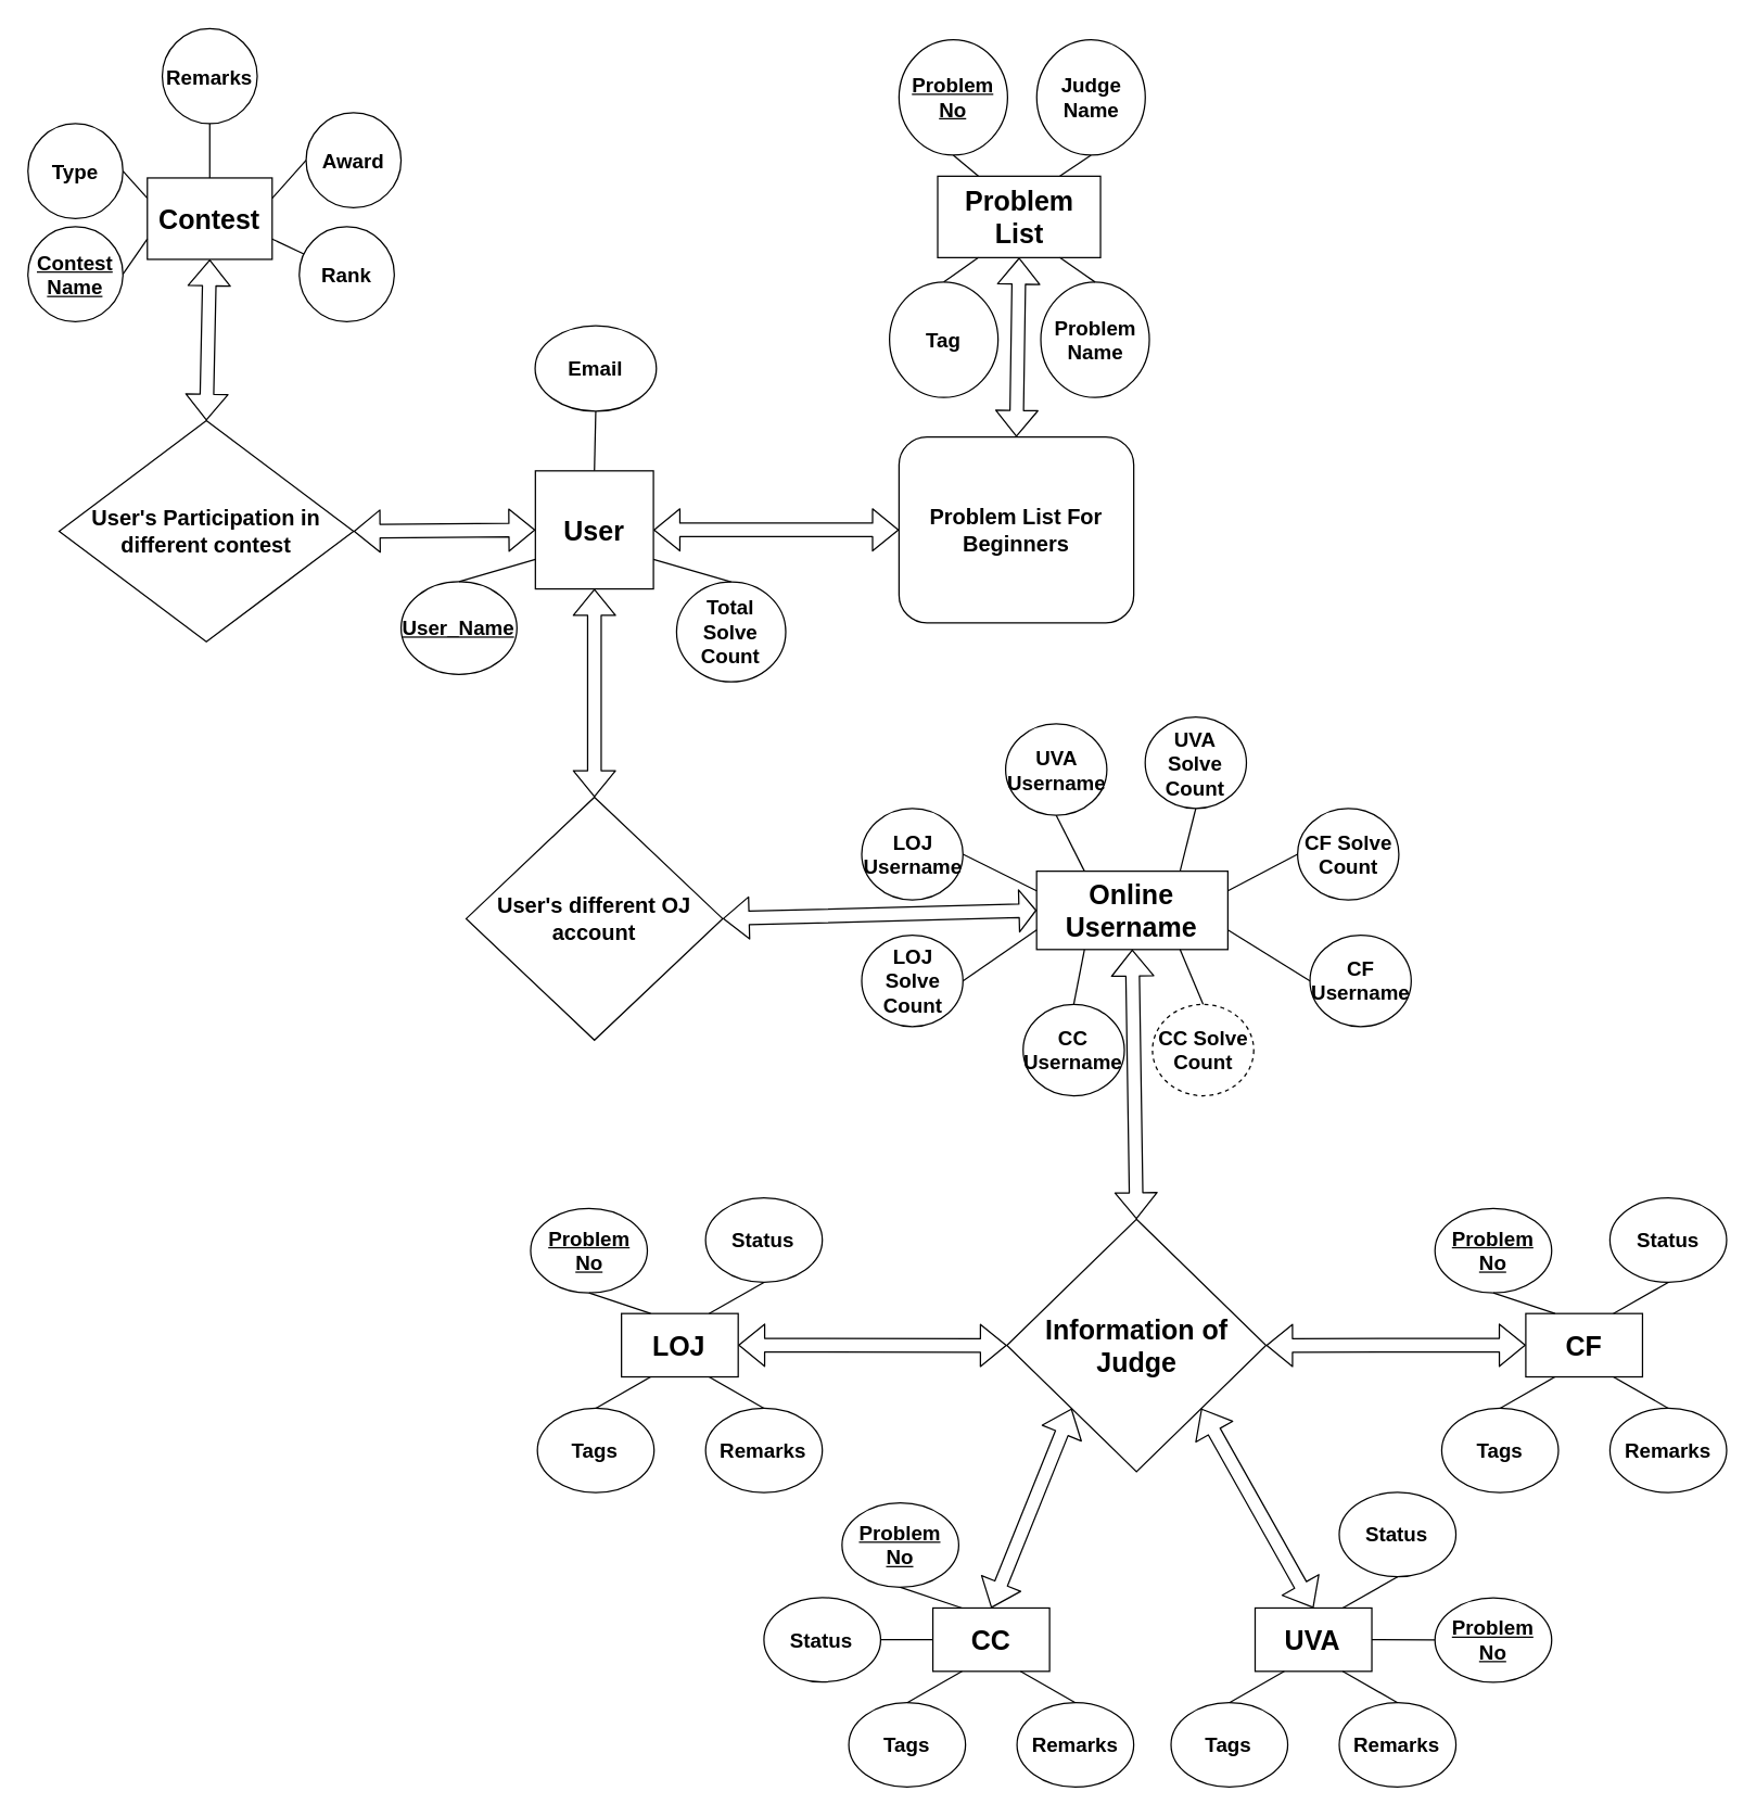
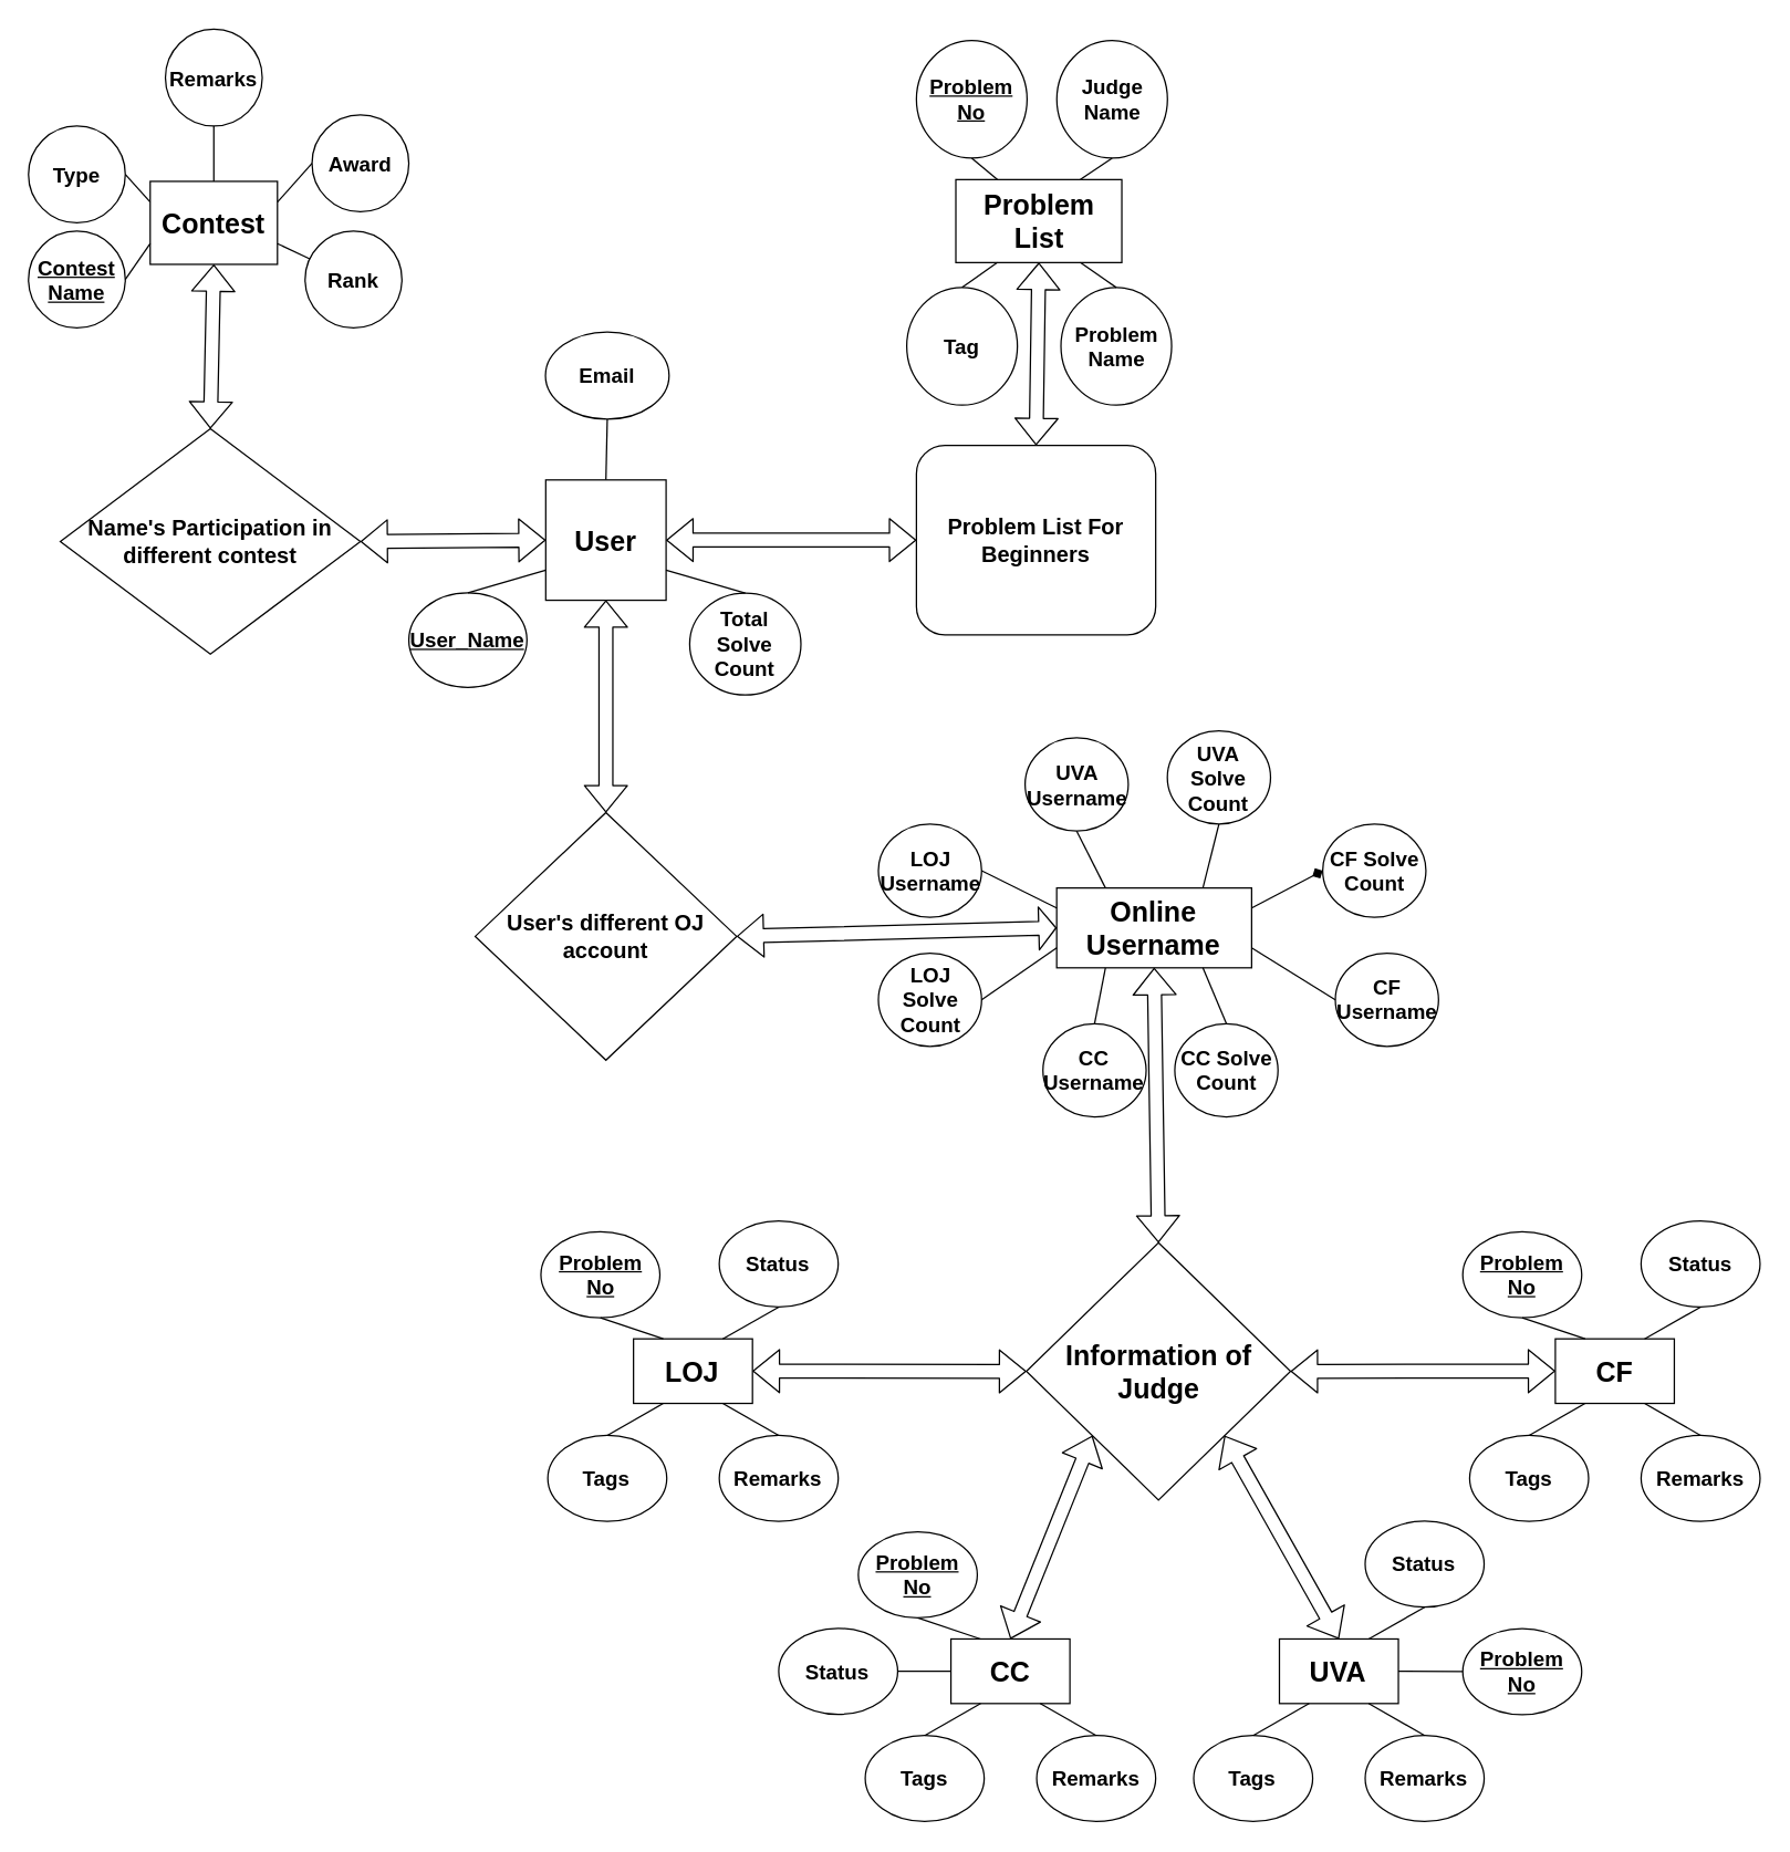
- <mxCell id="36" value="User's Participation in different contest" style="rhombus;whiteSpace=wrap;html=1;fontSize=16;fontStyle=1" vertex="1" parent="1"><mxGeometry x="43" y="309.5" width="217" height="163" as="geometry" /></mxCell>
+ <mxCell id="36" value="Name's Participation in different contest" style="rhombus;whiteSpace=wrap;html=1;fontSize=16;fontStyle=1" vertex="1" parent="1"><mxGeometry x="43" y="309.5" width="217" height="163" as="geometry" /></mxCell>
- <mxCell id="18" value="" style="endArrow=none;html=1;fontSize=15;entryX=0;entryY=0.5;entryDx=0;entryDy=0;exitX=1;exitY=0.25;exitDx=0;exitDy=0;" edge="1" parent="3" source="4" target="17"><mxGeometry width="50" height="50" relative="1" as="geometry"><mxPoint x="-170.374" y="411.766" as="sourcePoint" /><mxPoint x="-128.92" y="363.662" as="targetPoint" /></mxGeometry></mxCell>
+ <mxCell id="18" value="" style="endArrow=diamond;html=1;fontSize=15;entryX=0;entryY=0.5;entryDx=0;entryDy=0;exitX=1;exitY=0.25;exitDx=0;exitDy=0;" edge="1" parent="3" source="4" target="17"><mxGeometry width="50" height="50" relative="1" as="geometry"><mxPoint x="-170.374" y="411.766" as="sourcePoint" /><mxPoint x="-128.92" y="363.662" as="targetPoint" /></mxGeometry></mxCell>
- <mxCell id="7" value="CC Solve Count" style="ellipse;whiteSpace=wrap;html=1;fontSize=15;fontStyle=1;dashed=1;" vertex="1" parent="3"><mxGeometry x="214.314" y="211.655" width="74.616" height="67.345" as="geometry" /></mxCell>
+ <mxCell id="7" value="CC Solve Count" style="ellipse;whiteSpace=wrap;html=1;fontSize=15;fontStyle=1" vertex="1" parent="3"><mxGeometry x="214.314" y="211.655" width="74.616" height="67.345" as="geometry" /></mxCell>
